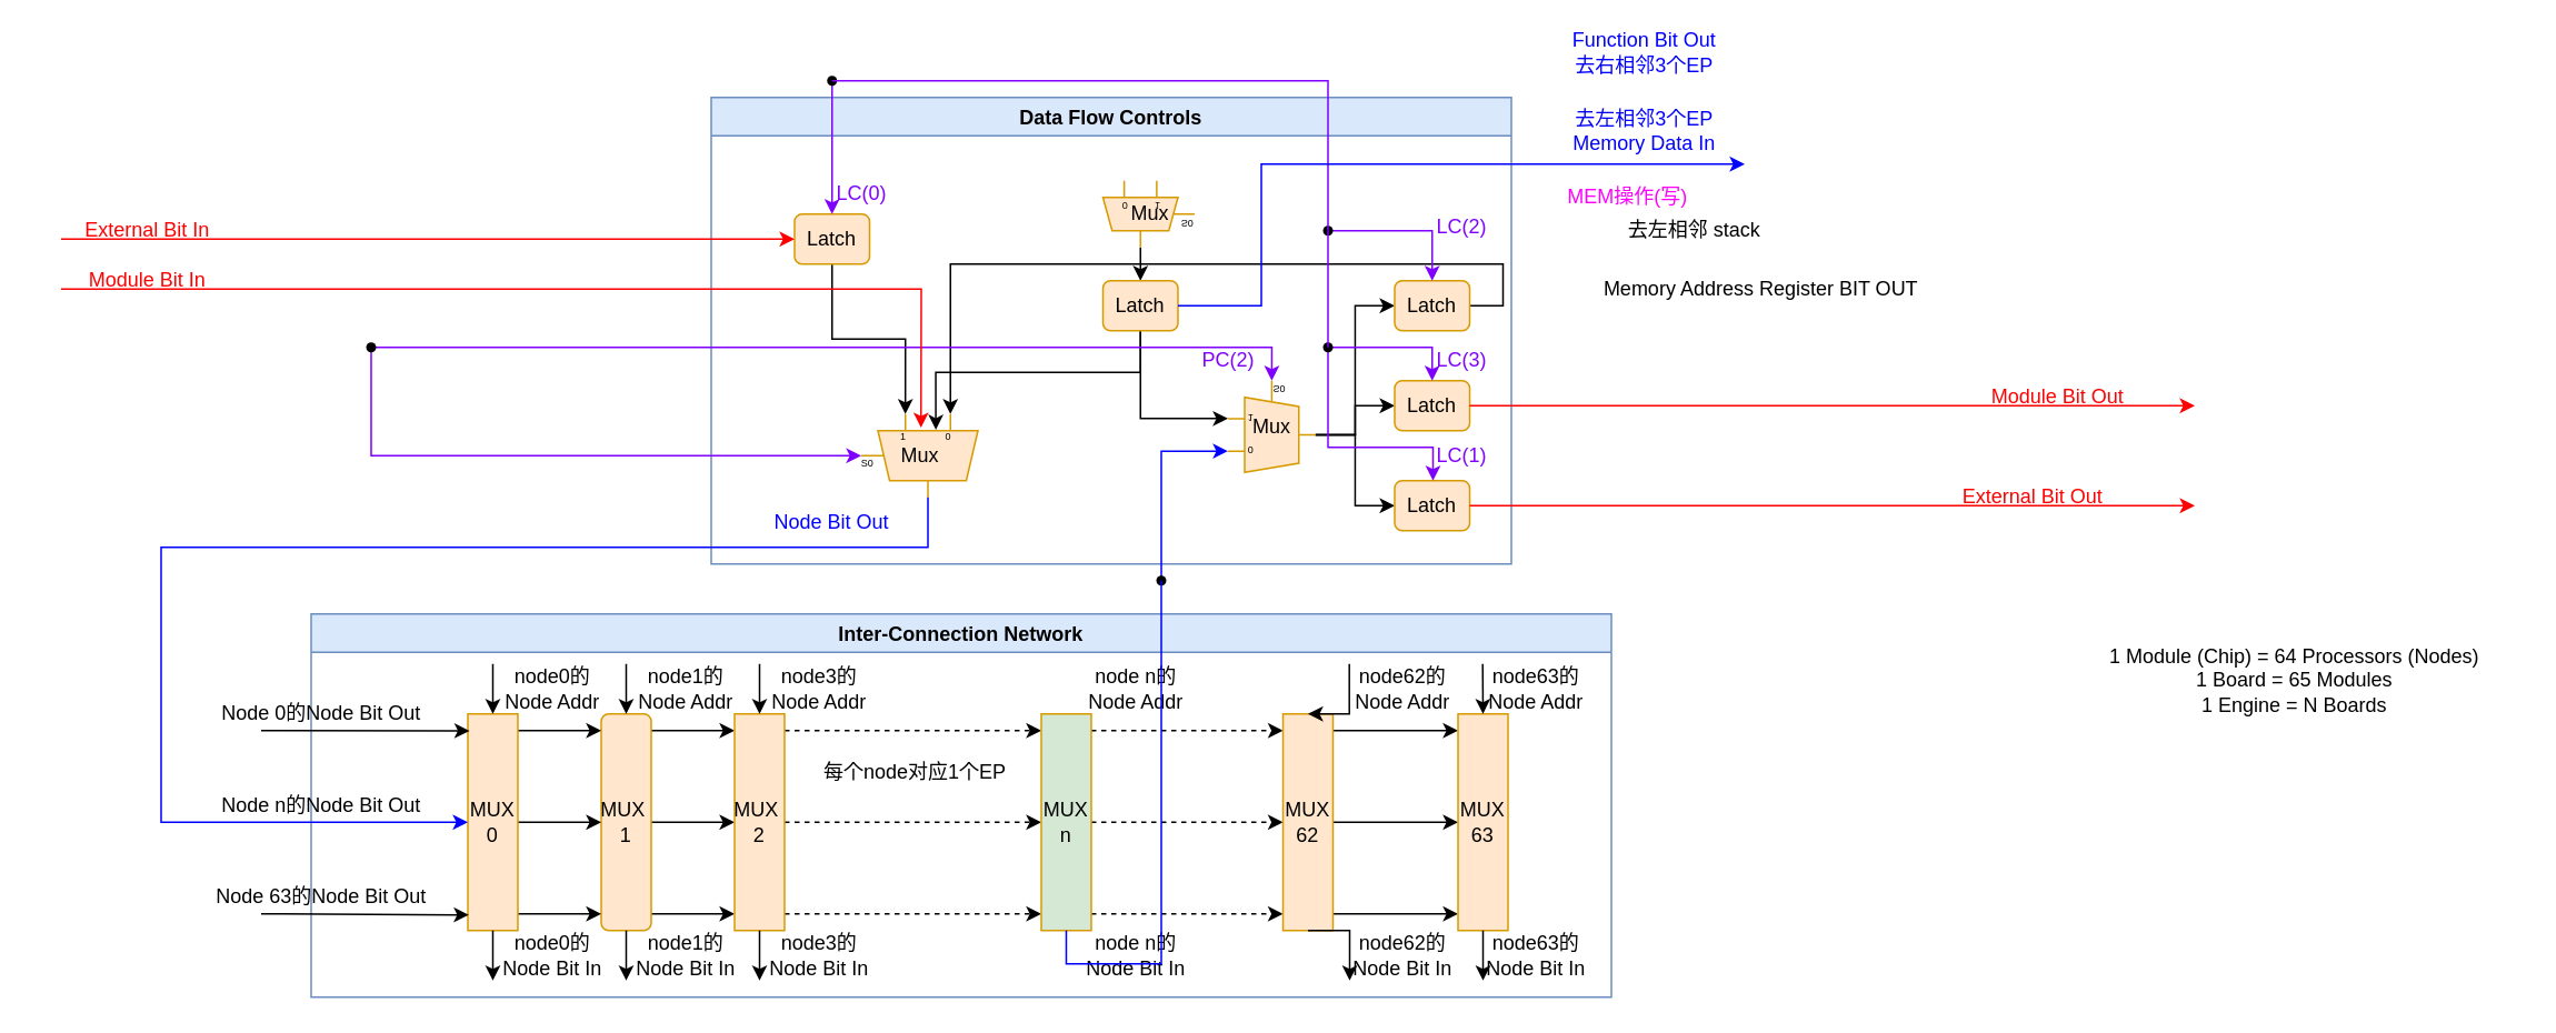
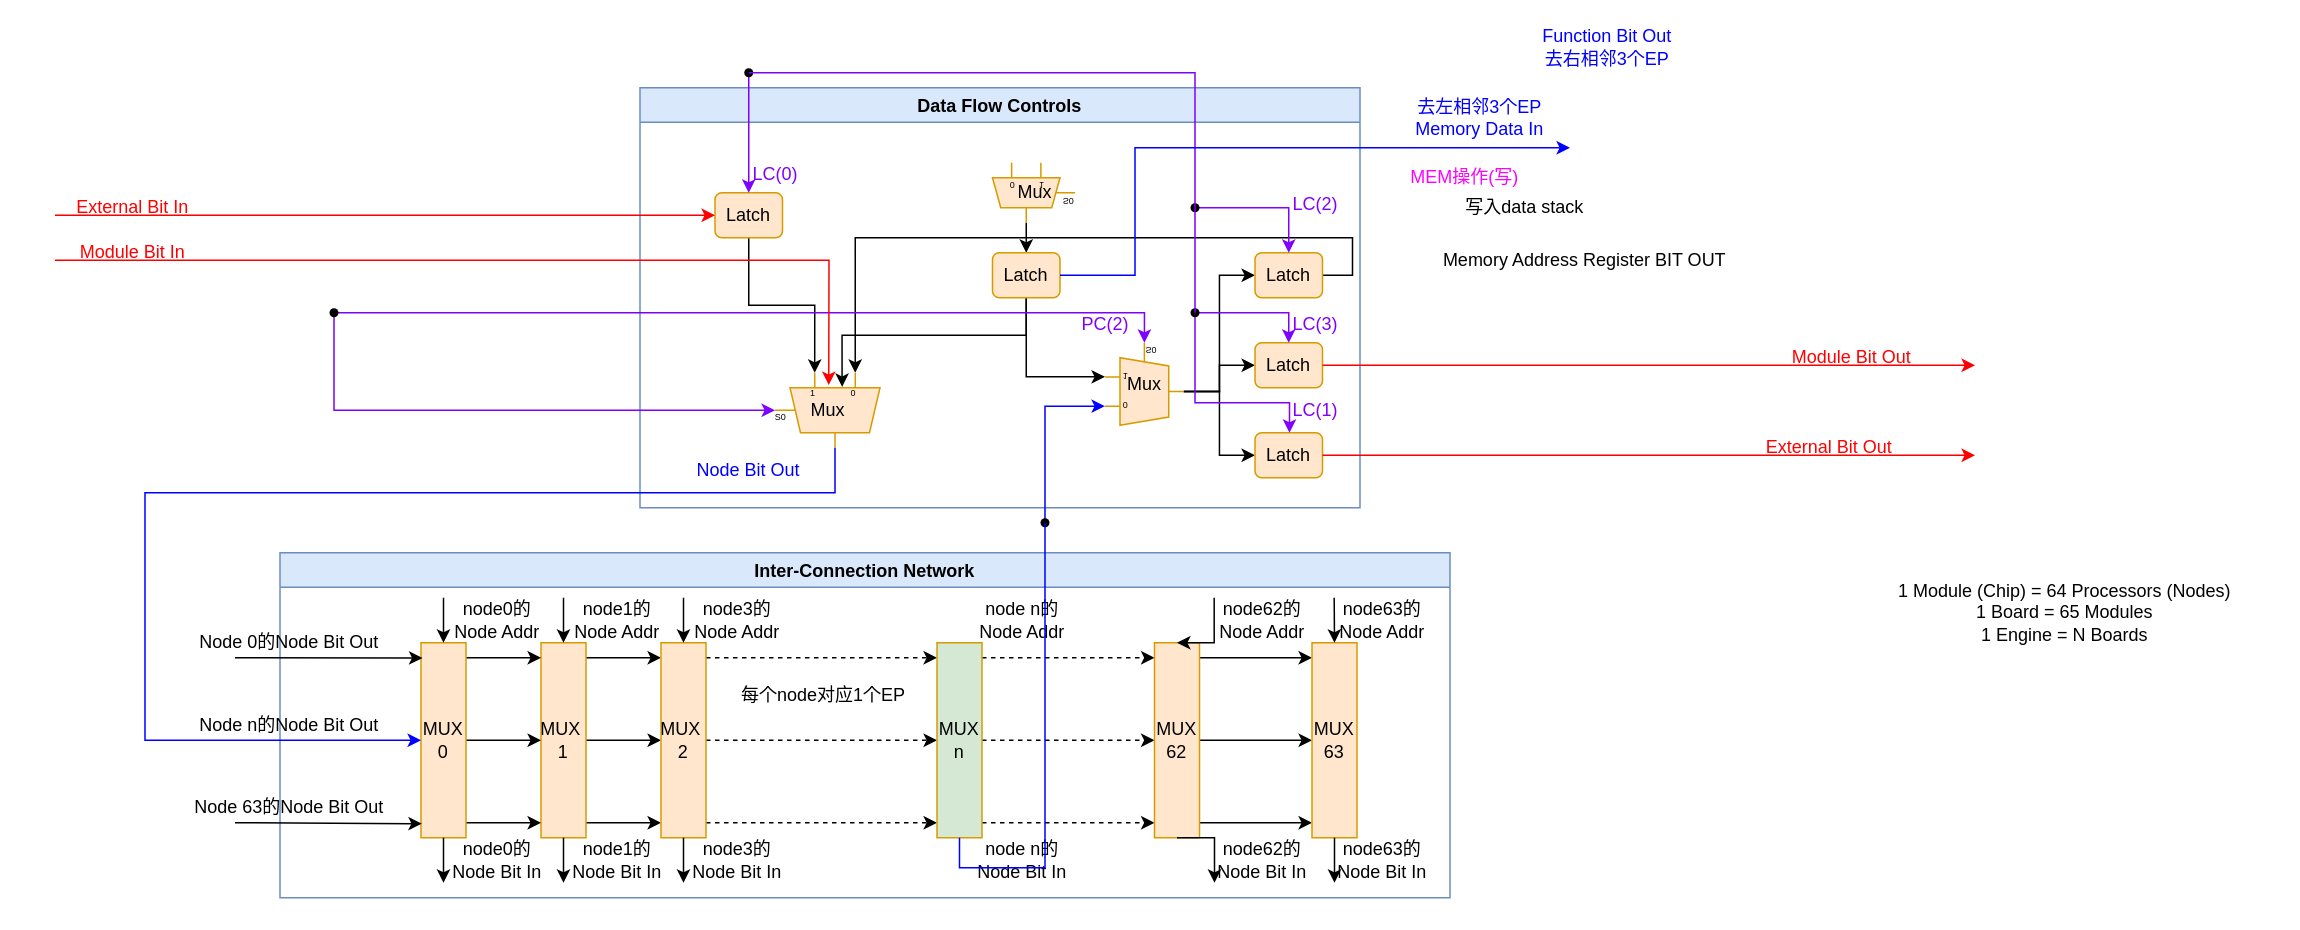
- <mxCell id="105" value="Function Bit Out&lt;br&gt;去右相邻3个EP" style="text;html=1;strokeColor=none;fillColor=none;align=center;verticalAlign=middle;whiteSpace=wrap;rounded=0;dashed=1;fontColor=#0000FF;" vertex="1" parent="1"><mxGeometry x="936" y="20.5" width="100" height="20" as="geometry" /></mxCell>
+ <mxCell id="105" value="Function Bit Out&lt;br&gt;去右相邻3个EP" style="text;html=1;strokeColor=none;fillColor=none;align=center;verticalAlign=middle;whiteSpace=wrap;rounded=0;dashed=1;fontColor=#0000FF;" vertex="1" parent="1"><mxGeometry x="1021" y="20.5" width="100" height="20" as="geometry" /></mxCell>
- <mxCell id="102" value="去左相邻 stack" style="text;html=1;strokeColor=none;fillColor=none;align=center;verticalAlign=middle;whiteSpace=wrap;rounded=0;dashed=1;fontColor=#000000;" vertex="1" parent="1"><mxGeometry x="966" y="128" width="100" height="20" as="geometry" /></mxCell>
+ <mxCell id="102" value="写入data stack" style="text;html=1;strokeColor=none;fillColor=none;align=center;verticalAlign=middle;whiteSpace=wrap;rounded=0;dashed=1;fontColor=#000000;" vertex="1" parent="1"><mxGeometry x="966" y="128" width="100" height="20" as="geometry" /></mxCell>
- <mxCell id="30" value="MUX&amp;nbsp;&lt;br&gt;1" style="whiteSpace=wrap;html=1;strokeColor=#d79b00;fillColor=#ffe6cc;rounded=1;" vertex="1" parent="26"><mxGeometry x="174" y="60" width="30" height="130" as="geometry" /></mxCell>
+ <mxCell id="30" value="MUX&amp;nbsp;&lt;br&gt;1" style="rounded=0;whiteSpace=wrap;html=1;strokeColor=#d79b00;fillColor=#ffe6cc;" vertex="1" parent="26"><mxGeometry x="174" y="60" width="30" height="130" as="geometry" /></mxCell>
